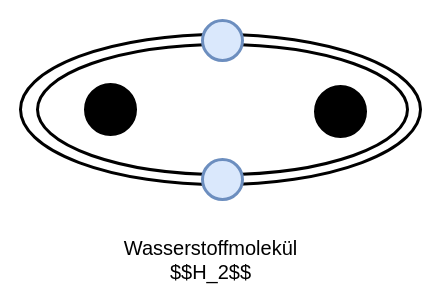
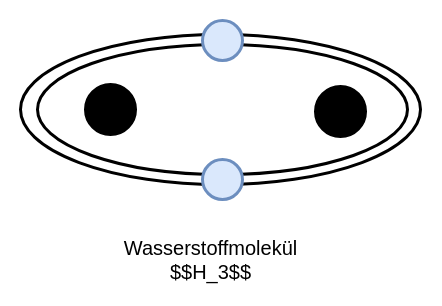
- <mxCell id="8" value="Wasserstoffmolekül&lt;br style=&quot;font-size: 20px&quot;&gt;$$H_2$$" style="text;html=1;resizable=0;autosize=1;align=center;verticalAlign=middle;points=[];fillColor=none;strokeColor=none;rounded=0;fontSize=20;" vertex="1" parent="1"><mxGeometry x="115" y="234" width="190" height="50" as="geometry" /></mxCell>
+ <mxCell id="8" value="Wasserstoffmolekül&lt;br style=&quot;font-size: 20px&quot;&gt;$$H_3$$" style="text;html=1;resizable=0;autosize=1;align=center;verticalAlign=middle;points=[];fillColor=none;strokeColor=none;rounded=0;fontSize=20;" vertex="1" parent="1"><mxGeometry x="115" y="234" width="190" height="50" as="geometry" /></mxCell>
